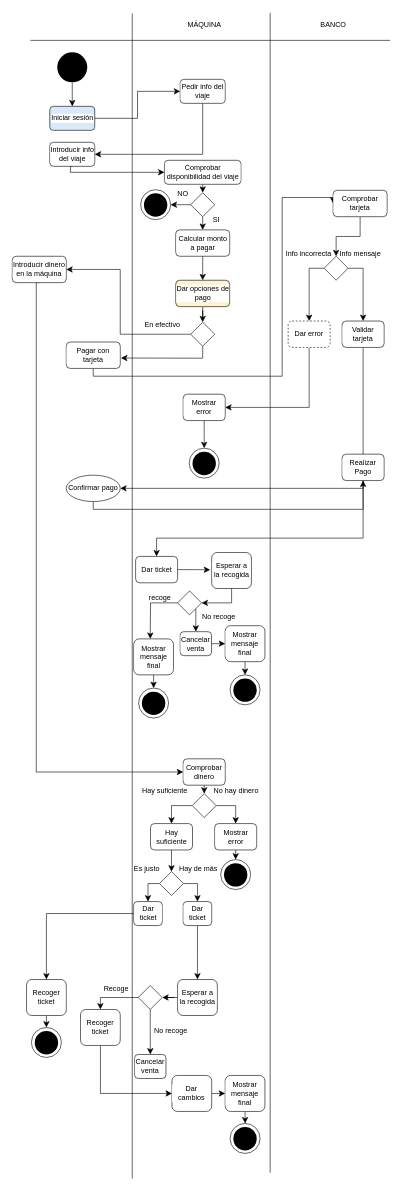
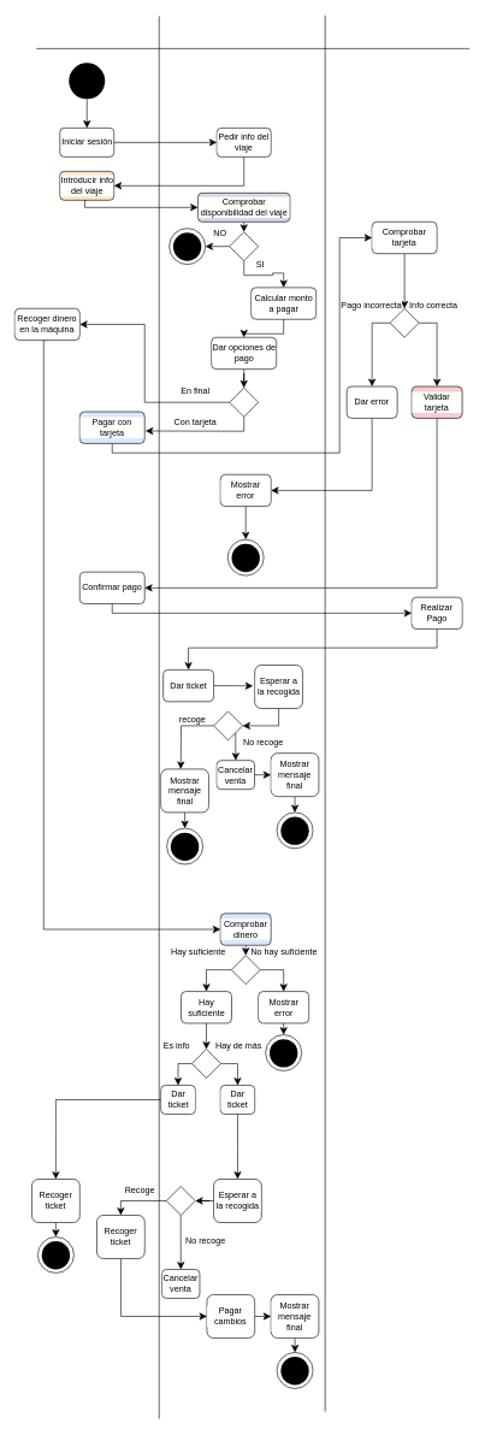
- <mxCell id="5" value="MÁQUINA" style="text;html=1;align=center;verticalAlign=middle;resizable=0;points=[];autosize=1;strokeColor=none;fillColor=none;fontSize=12;fontFamily=Helvetica;fontColor=default;labelBackgroundColor=default;" vertex="1" parent="1"><mxGeometry x="300" y="26" width="80" height="30" as="geometry" /></mxCell>
- <mxCell id="6" value="BANCO" style="text;html=1;align=center;verticalAlign=middle;resizable=0;points=[];autosize=1;strokeColor=none;fillColor=none;fontSize=12;fontFamily=Helvetica;fontColor=default;labelBackgroundColor=default;" vertex="1" parent="1"><mxGeometry x="520" y="26" width="70" height="30" as="geometry" /></mxCell>
- <mxCell id="12" value="Pedir info del viaje" style="rounded=1;whiteSpace=wrap;html=1;fontFamily=Helvetica;fontSize=12;fontColor=default;labelBackgroundColor=default;" vertex="1" parent="1"><mxGeometry x="300" y="131" width="75" height="40" as="geometry" /></mxCell>
+ <mxCell id="12" value="Pedir info del viaje" style="rounded=1;whiteSpace=wrap;html=1;fontFamily=Helvetica;fontSize=12;fontColor=default;labelBackgroundColor=default;" vertex="1" parent="1"><mxGeometry x="300" y="176" width="75" height="40" as="geometry" /></mxCell>
- <mxCell id="10" value="Iniciar sesión" style="rounded=1;whiteSpace=wrap;html=1;fontFamily=Helvetica;fontSize=12;fontColor=default;labelBackgroundColor=default;fillColor=#dae8fc;" vertex="1" parent="1"><mxGeometry x="82.5" y="176" width="75" height="40" as="geometry" /></mxCell>
+ <mxCell id="10" value="Iniciar sesión" style="rounded=1;whiteSpace=wrap;html=1;fontFamily=Helvetica;fontSize=12;fontColor=default;labelBackgroundColor=default;" vertex="1" parent="1"><mxGeometry x="82.5" y="176" width="75" height="40" as="geometry" /></mxCell>
- <mxCell id="14" value="Introducir info del viaje" style="rounded=1;whiteSpace=wrap;html=1;fontFamily=Helvetica;fontSize=12;fontColor=default;labelBackgroundColor=default;" vertex="1" parent="1"><mxGeometry x="82.5" y="236" width="75" height="40" as="geometry" /></mxCell>
+ <mxCell id="14" value="Introducir info del viaje" style="rounded=1;whiteSpace=wrap;html=1;fontFamily=Helvetica;fontSize=12;fontColor=default;labelBackgroundColor=default;fillColor=#ffe6cc;" vertex="1" parent="1"><mxGeometry x="82.5" y="236" width="75" height="40" as="geometry" /></mxCell>
- <mxCell id="38" value="Comprobar disponibilidad del viaje" style="rounded=1;whiteSpace=wrap;html=1;fontFamily=Helvetica;fontSize=12;fontColor=default;labelBackgroundColor=default;" vertex="1" parent="1"><mxGeometry x="273.75" y="266" width="127.5" height="40" as="geometry" /></mxCell>
+ <mxCell id="38" value="Comprobar disponibilidad del viaje" style="rounded=1;whiteSpace=wrap;html=1;fontFamily=Helvetica;fontSize=12;fontColor=default;labelBackgroundColor=default;fillColor=#e1d5e7;" vertex="1" parent="1"><mxGeometry x="273.75" y="266" width="127.5" height="40" as="geometry" /></mxCell>
- <mxCell id="29" value="Comprobar tarjeta" style="rounded=1;whiteSpace=wrap;html=1;fontFamily=Helvetica;fontSize=12;fontColor=default;labelBackgroundColor=default;" vertex="1" parent="1"><mxGeometry x="555" y="316" width="90" height="44" as="geometry" /></mxCell>
+ <mxCell id="29" value="Comprobar tarjeta" style="rounded=1;whiteSpace=wrap;html=1;fontFamily=Helvetica;fontSize=12;fontColor=default;labelBackgroundColor=default;" vertex="1" parent="1"><mxGeometry x="515" y="306" width="90" height="44" as="geometry" /></mxCell>
- <mxCell id="16" value="Calcular monto a pagar" style="rounded=1;whiteSpace=wrap;html=1;fontFamily=Helvetica;fontSize=12;fontColor=default;labelBackgroundColor=default;" vertex="1" parent="1"><mxGeometry x="292.5" y="382" width="90" height="44" as="geometry" /></mxCell>
+ <mxCell id="16" value="Calcular monto a pagar" style="rounded=1;whiteSpace=wrap;html=1;fontFamily=Helvetica;fontSize=12;fontColor=default;labelBackgroundColor=default;" vertex="1" parent="1"><mxGeometry x="347.5" y="397" width="90" height="44" as="geometry" /></mxCell>
- <mxCell id="39" value="Info incorrecta" style="text;html=1;align=center;verticalAlign=middle;resizable=0;points=[];autosize=1;strokeColor=none;fillColor=none;fontSize=12;fontFamily=Helvetica;fontColor=default;labelBackgroundColor=default;" vertex="1" parent="1"><mxGeometry x="464" y="407" width="100" height="30" as="geometry" /></mxCell>
+ <mxCell id="39" value="Pago incorrecta" style="text;html=1;align=center;verticalAlign=middle;resizable=0;points=[];autosize=1;strokeColor=none;fillColor=none;fontSize=12;fontFamily=Helvetica;fontColor=default;labelBackgroundColor=default;" vertex="1" parent="1"><mxGeometry x="464" y="407" width="100" height="30" as="geometry" /></mxCell>
- <mxCell id="40" value="Info mensaje" style="text;html=1;align=center;verticalAlign=middle;resizable=0;points=[];autosize=1;strokeColor=none;fillColor=none;fontSize=12;fontFamily=Helvetica;fontColor=default;labelBackgroundColor=default;" vertex="1" parent="1"><mxGeometry x="555" y="407" width="90" height="30" as="geometry" /></mxCell>
+ <mxCell id="40" value="Info correcta" style="text;html=1;align=center;verticalAlign=middle;resizable=0;points=[];autosize=1;strokeColor=none;fillColor=none;fontSize=12;fontFamily=Helvetica;fontColor=default;labelBackgroundColor=default;" vertex="1" parent="1"><mxGeometry x="555" y="407" width="90" height="30" as="geometry" /></mxCell>
- <mxCell id="22" value="Introducir dinero en la máquina" style="rounded=1;whiteSpace=wrap;html=1;fontFamily=Helvetica;fontSize=12;fontColor=default;labelBackgroundColor=default;" vertex="1" parent="1"><mxGeometry x="20" y="426" width="90" height="44" as="geometry" /></mxCell>
+ <mxCell id="22" value="Recoger dinero en la máquina" style="rounded=1;whiteSpace=wrap;html=1;fontFamily=Helvetica;fontSize=12;fontColor=default;labelBackgroundColor=default;" vertex="1" parent="1"><mxGeometry x="20" y="426" width="90" height="44" as="geometry" /></mxCell>
- <mxCell id="18" value="Dar opciones de pago" style="rounded=1;whiteSpace=wrap;html=1;fontFamily=Helvetica;fontSize=12;fontColor=default;labelBackgroundColor=default;fillColor=#fff2cc;" vertex="1" parent="1"><mxGeometry x="292.5" y="466" width="90" height="44" as="geometry" /></mxCell>
+ <mxCell id="18" value="Dar opciones de pago" style="rounded=1;whiteSpace=wrap;html=1;fontFamily=Helvetica;fontSize=12;fontColor=default;labelBackgroundColor=default;" vertex="1" parent="1"><mxGeometry x="292.5" y="466" width="90" height="44" as="geometry" /></mxCell>
- <mxCell id="23" value="En efectivo" style="text;html=1;align=center;verticalAlign=middle;resizable=0;points=[];autosize=1;strokeColor=none;fillColor=none;fontSize=12;fontFamily=Helvetica;fontColor=default;labelBackgroundColor=default;" vertex="1" parent="1"><mxGeometry x="230" y="526" width="80" height="30" as="geometry" /></mxCell>
+ <mxCell id="23" value="En final" style="text;html=1;align=center;verticalAlign=middle;resizable=0;points=[];autosize=1;strokeColor=none;fillColor=none;fontSize=12;fontFamily=Helvetica;fontColor=default;labelBackgroundColor=default;" vertex="1" parent="1"><mxGeometry x="230" y="526" width="80" height="30" as="geometry" /></mxCell>
- <mxCell id="34" value="Dar error" style="rounded=1;whiteSpace=wrap;html=1;fontFamily=Helvetica;fontSize=12;fontColor=default;labelBackgroundColor=default;dashed=1;" vertex="1" parent="1"><mxGeometry x="480" y="534" width="70" height="44" as="geometry" /></mxCell>
+ <mxCell id="34" value="Dar error" style="rounded=1;whiteSpace=wrap;html=1;fontFamily=Helvetica;fontSize=12;fontColor=default;labelBackgroundColor=default;" vertex="1" parent="1"><mxGeometry x="480" y="534" width="70" height="44" as="geometry" /></mxCell>
- <mxCell id="36" value="Validar tarjeta" style="rounded=1;whiteSpace=wrap;html=1;fontFamily=Helvetica;fontSize=12;fontColor=default;labelBackgroundColor=default;" vertex="1" parent="1"><mxGeometry x="570" y="534" width="70" height="44" as="geometry" /></mxCell>
+ <mxCell id="36" value="Validar tarjeta" style="rounded=1;whiteSpace=wrap;html=1;fontFamily=Helvetica;fontSize=12;fontColor=default;labelBackgroundColor=default;fillColor=#f8cecc;" vertex="1" parent="1"><mxGeometry x="570" y="534" width="70" height="44" as="geometry" /></mxCell>
+ <mxCell id="27" value="Con tarjeta" style="text;html=1;align=center;verticalAlign=middle;resizable=0;points=[];autosize=1;strokeColor=none;fillColor=none;fontSize=12;fontFamily=Helvetica;fontColor=default;labelBackgroundColor=default;" vertex="1" parent="1"><mxGeometry x="230" y="569" width="80" height="30" as="geometry" /></mxCell>
- <mxCell id="26" value="Pagar con tarjeta" style="rounded=1;whiteSpace=wrap;html=1;fontFamily=Helvetica;fontSize=12;fontColor=default;labelBackgroundColor=default;" vertex="1" parent="1"><mxGeometry x="110" y="569" width="90" height="44" as="geometry" /></mxCell>
+ <mxCell id="26" value="Pagar con tarjeta" style="rounded=1;whiteSpace=wrap;html=1;fontFamily=Helvetica;fontSize=12;fontColor=default;labelBackgroundColor=default;fillColor=#dae8fc;" vertex="1" parent="1"><mxGeometry x="110" y="569" width="90" height="44" as="geometry" /></mxCell>
- <mxCell id="53" value="Realizar Pago" style="rounded=1;whiteSpace=wrap;html=1;fontFamily=Helvetica;fontSize=12;fontColor=default;labelBackgroundColor=default;" vertex="1" parent="1"><mxGeometry x="570" y="756" width="70" height="44" as="geometry" /></mxCell>
+ <mxCell id="53" value="Realizar Pago" style="rounded=1;whiteSpace=wrap;html=1;fontFamily=Helvetica;fontSize=12;fontColor=default;labelBackgroundColor=default;" vertex="1" parent="1"><mxGeometry x="570" y="826" width="70" height="44" as="geometry" /></mxCell>
- <mxCell id="55" value="Confirmar pago" style="ellipse;whiteSpace=wrap;html=1;fontFamily=Helvetica;fontSize=12;fontColor=default;labelBackgroundColor=default;" vertex="1" parent="1"><mxGeometry x="110" y="791" width="90" height="44" as="geometry" /></mxCell>
+ <mxCell id="55" value="Confirmar pago" style="rounded=1;whiteSpace=wrap;html=1;fontFamily=Helvetica;fontSize=12;fontColor=default;labelBackgroundColor=default;" vertex="1" parent="1"><mxGeometry x="110" y="791" width="90" height="44" as="geometry" /></mxCell>
- <mxCell id="59" value="Comprobar dinero" style="rounded=1;whiteSpace=wrap;html=1;fontFamily=Helvetica;fontSize=12;fontColor=default;labelBackgroundColor=default;" vertex="1" parent="1"><mxGeometry x="305" y="1264" width="70" height="44" as="geometry" /></mxCell>
+ <mxCell id="59" value="Comprobar dinero" style="rounded=1;whiteSpace=wrap;html=1;fontFamily=Helvetica;fontSize=12;fontColor=default;labelBackgroundColor=default;fillColor=#dae8fc;" vertex="1" parent="1"><mxGeometry x="305" y="1264" width="70" height="44" as="geometry" /></mxCell>
- <mxCell id="66" value="No hay dinero" style="text;html=1;align=center;verticalAlign=middle;resizable=0;points=[];autosize=1;strokeColor=none;fillColor=none;fontSize=12;fontFamily=Helvetica;fontColor=default;labelBackgroundColor=default;" vertex="1" parent="1"><mxGeometry x="332.5" y="1302" width="120" height="30" as="geometry" /></mxCell>
+ <mxCell id="66" value="No hay suficiente" style="text;html=1;align=center;verticalAlign=middle;resizable=0;points=[];autosize=1;strokeColor=none;fillColor=none;fontSize=12;fontFamily=Helvetica;fontColor=default;labelBackgroundColor=default;" vertex="1" parent="1"><mxGeometry x="332.5" y="1302" width="120" height="30" as="geometry" /></mxCell>
- <mxCell id="80" value="Es justo" style="text;html=1;align=center;verticalAlign=middle;resizable=0;points=[];autosize=1;strokeColor=none;fillColor=none;fontSize=12;fontFamily=Helvetica;fontColor=default;labelBackgroundColor=default;" vertex="1" parent="1"><mxGeometry x="209" y="1433" width="70" height="30" as="geometry" /></mxCell>
+ <mxCell id="80" value="Es info" style="text;html=1;align=center;verticalAlign=middle;resizable=0;points=[];autosize=1;strokeColor=none;fillColor=none;fontSize=12;fontFamily=Helvetica;fontColor=default;labelBackgroundColor=default;" vertex="1" parent="1"><mxGeometry x="209" y="1433" width="70" height="30" as="geometry" /></mxCell>
- <mxCell id="97" value="Dar cambios" style="rounded=1;whiteSpace=wrap;html=1;fontFamily=Helvetica;fontSize=12;fontColor=default;labelBackgroundColor=default;" vertex="1" parent="1"><mxGeometry x="286.25" y="1792" width="66.25" height="60" as="geometry" /></mxCell>
+ <mxCell id="97" value="Pagar cambios" style="rounded=1;whiteSpace=wrap;html=1;fontFamily=Helvetica;fontSize=12;fontColor=default;labelBackgroundColor=default;" vertex="1" parent="1"><mxGeometry x="286.25" y="1792" width="66.25" height="60" as="geometry" /></mxCell>
